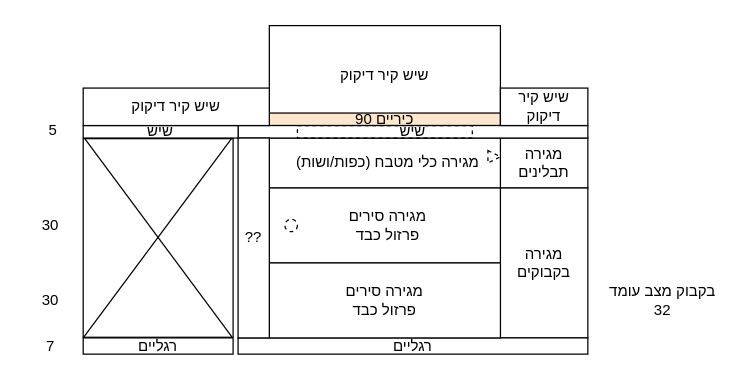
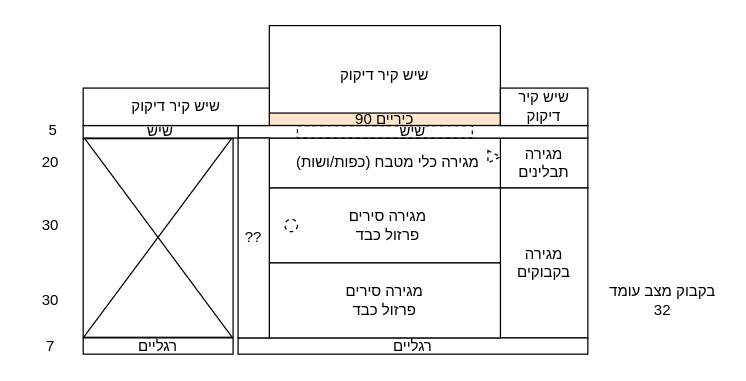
+ <mxCell id="8" value="20" style="text;html=1;strokeColor=none;fillColor=none;align=center;verticalAlign=middle;whiteSpace=wrap;rounded=0;" parent="1" vertex="1"><mxGeometry x="20" y="120" width="40" height="20" as="geometry" /></mxCell>
